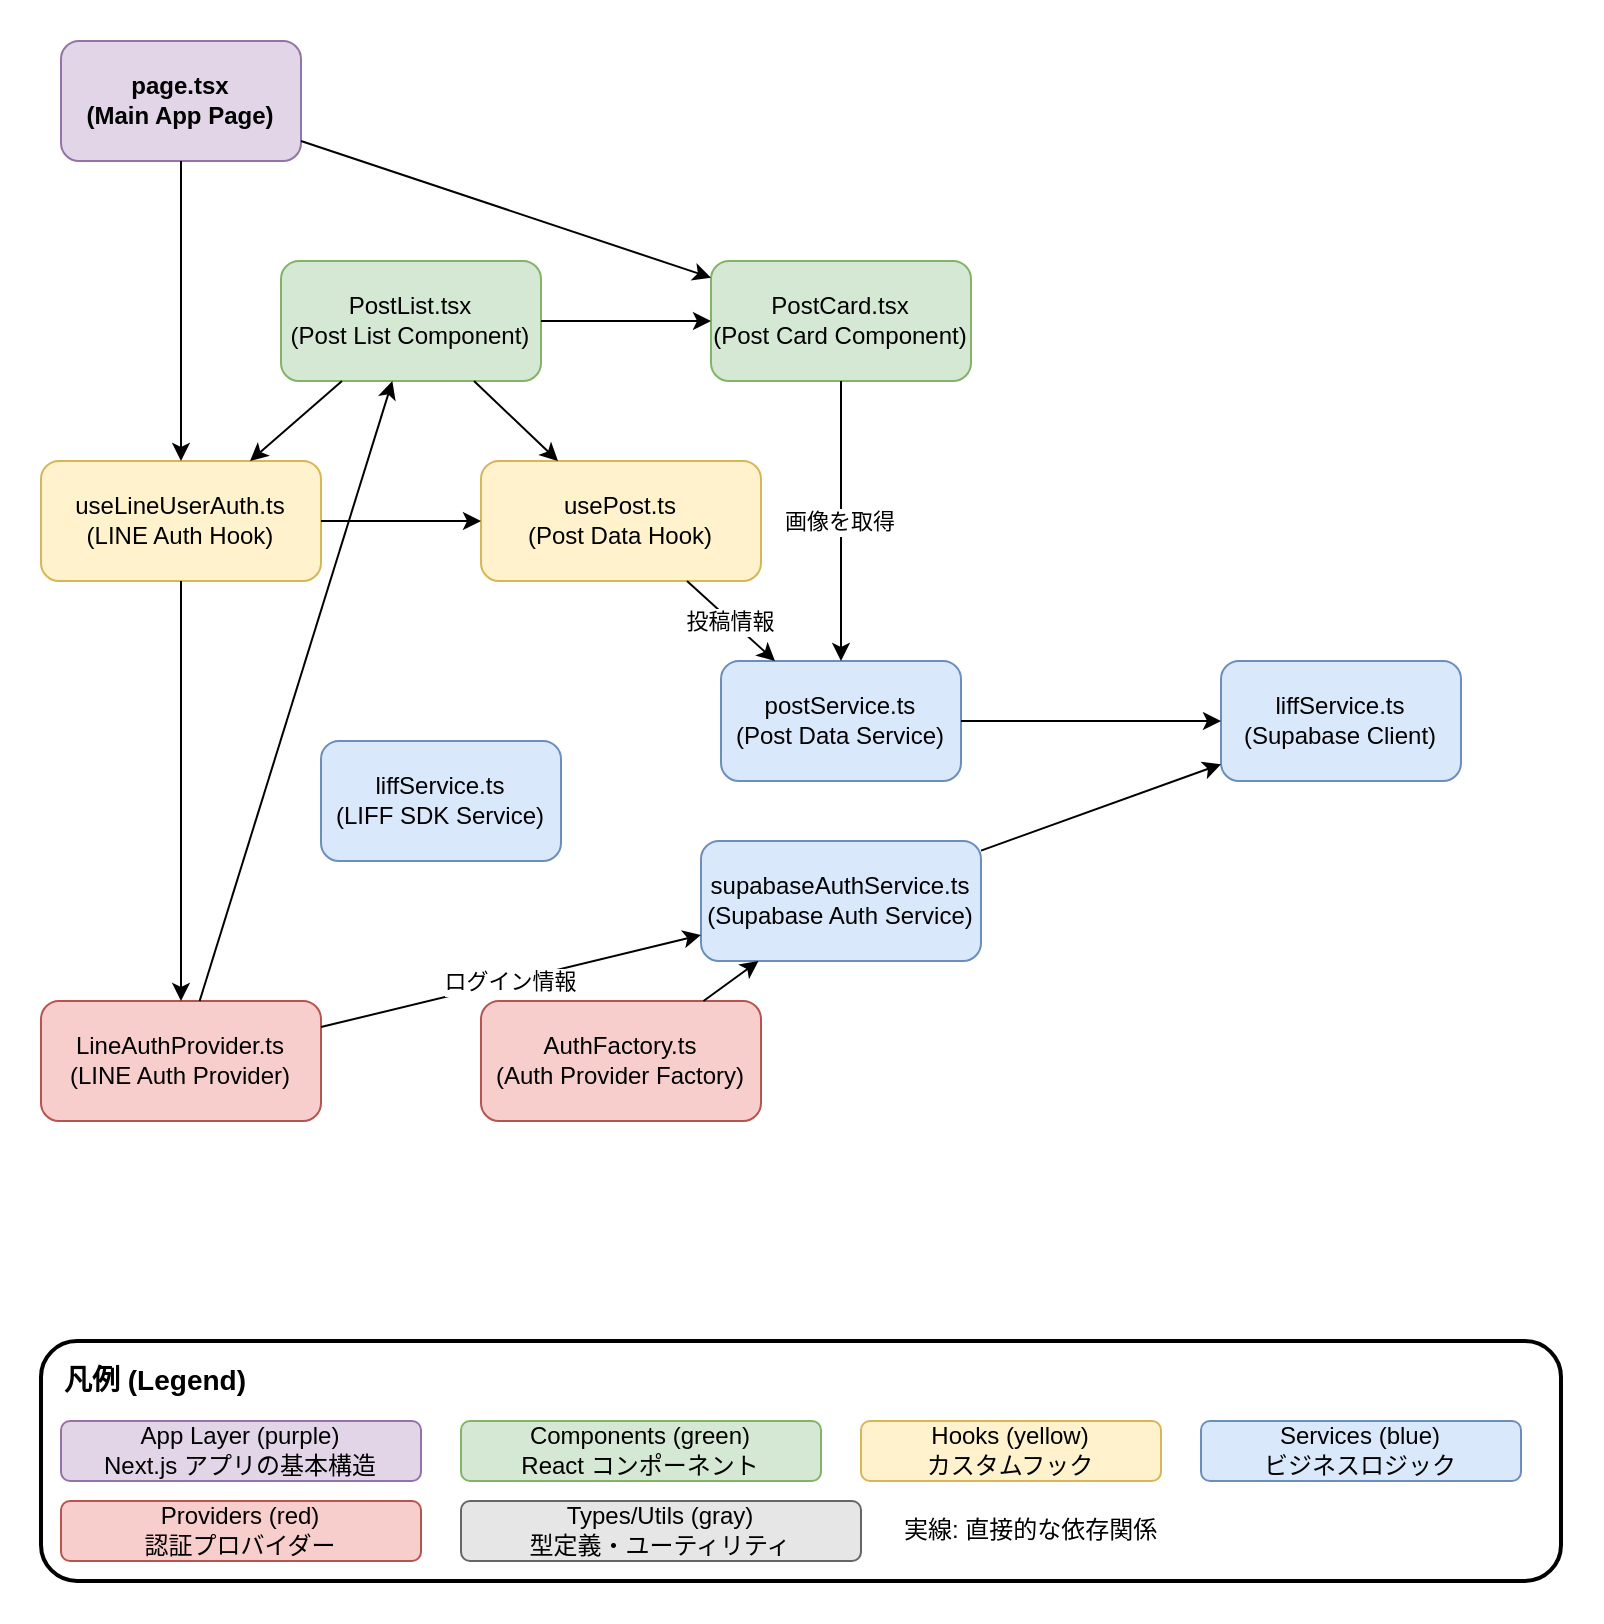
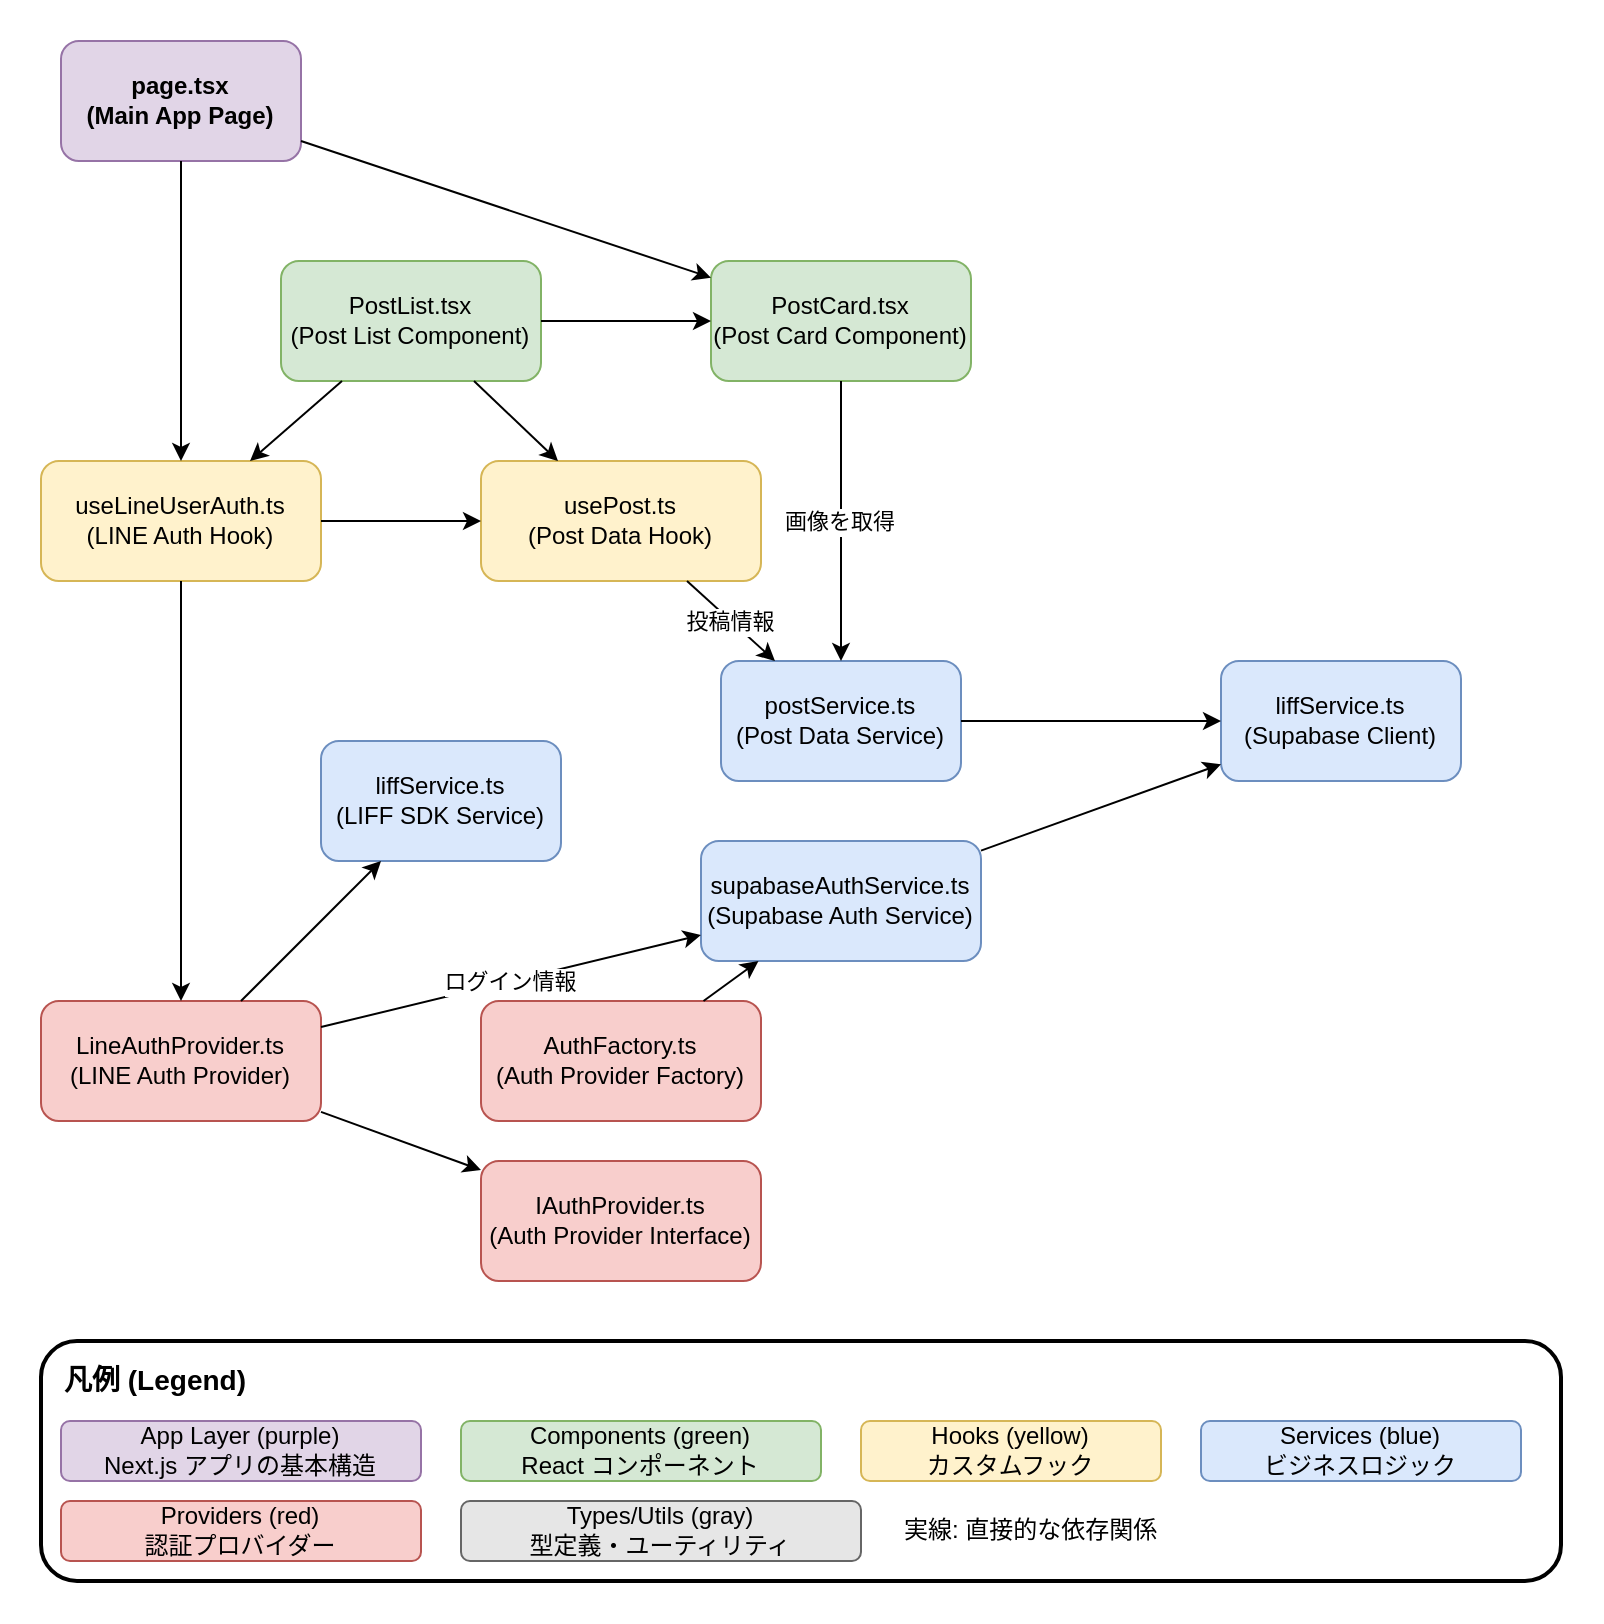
- <mxCell id="23" style="strokeColor=#000000;" parent="1" source="11" target="3" edge="1"><mxGeometry relative="1" as="geometry" /></mxCell>
+ <mxCell id="23" style="strokeColor=#000000;" parent="1" source="11" target="7" edge="1"><mxGeometry relative="1" as="geometry" /></mxCell>
+ <mxCell id="28" style="strokeColor=#000000;" parent="1" source="11" target="13" edge="1"><mxGeometry relative="1" as="geometry" /></mxCell>
+ <mxCell id="13" value="IAuthProvider.ts&#10;(Auth Provider Interface)" style="rounded=1;whiteSpace=wrap;html=1;fillColor=#f8cecc;strokeColor=#b85450;fontColor=#000000;" parent="1" vertex="1"><mxGeometry x="240" y="580" width="140" height="60" as="geometry" /></mxCell>
